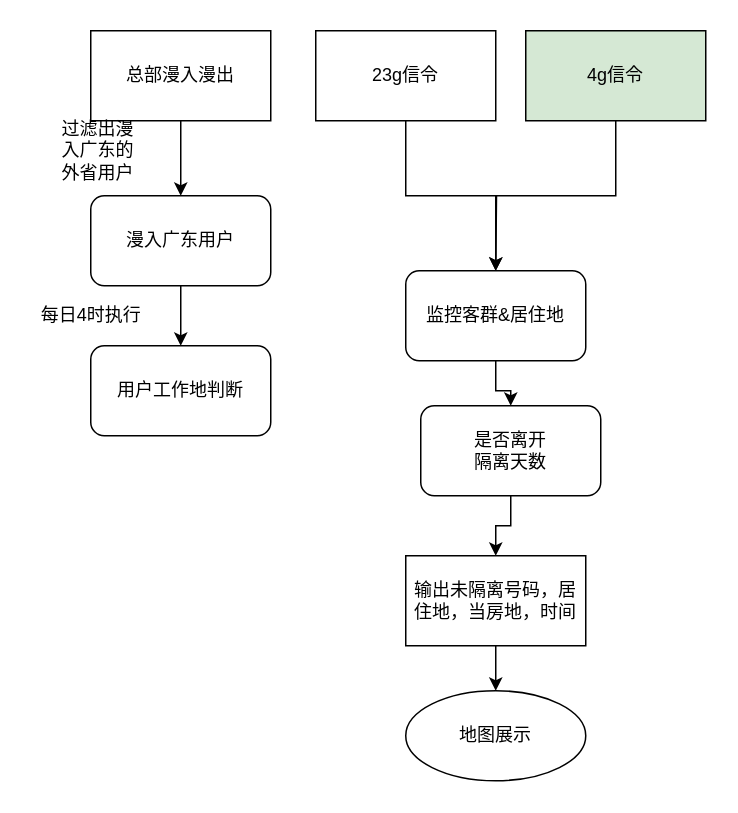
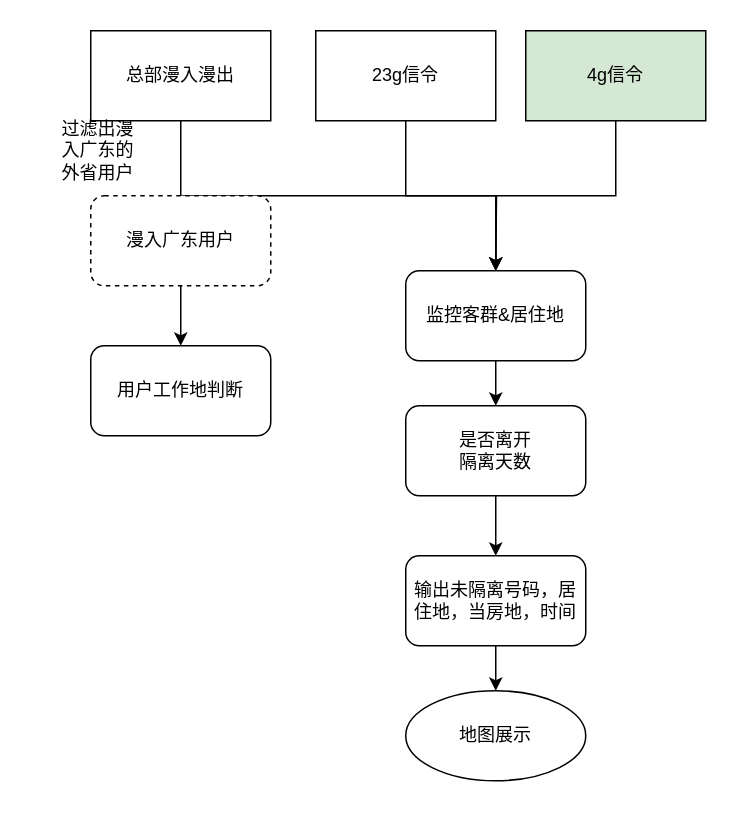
- <mxCell id="2" style="edgeStyle=orthogonalEdgeStyle;rounded=0;orthogonalLoop=1;jettySize=auto;html=1;exitX=0.5;exitY=1;exitDx=0;exitDy=0;entryX=0.5;entryY=0;entryDx=0;entryDy=0;" edge="1" parent="1" source="3" target="9"><mxGeometry relative="1" as="geometry" /></mxCell>
+ <mxCell id="2" style="edgeStyle=orthogonalEdgeStyle;rounded=0;orthogonalLoop=1;jettySize=auto;html=1;exitX=0.5;exitY=1;exitDx=0;exitDy=0;" edge="1" parent="1" source="3" target="14"><mxGeometry relative="1" as="geometry" /></mxCell>
- <mxCell id="9" value="漫入广东用户" style="rounded=1;whiteSpace=wrap;html=1;" vertex="1" parent="1"><mxGeometry x="60" y="130" width="120" height="60" as="geometry" /></mxCell>
+ <mxCell id="9" value="漫入广东用户" style="rounded=1;whiteSpace=wrap;html=1;dashed=1;" vertex="1" parent="1"><mxGeometry x="60" y="130" width="120" height="60" as="geometry" /></mxCell>
- <mxCell id="12" value="每日4时执行" style="text;html=1;align=center;verticalAlign=middle;resizable=0;points=[];autosize=1;" vertex="1" parent="1"><mxGeometry x="20" y="200" width="80" height="20" as="geometry" /></mxCell>
- <mxCell id="16" value="是否离开&lt;br&gt;隔离天数" style="rounded=1;whiteSpace=wrap;html=1;" vertex="1" parent="1"><mxGeometry x="280" y="270" width="120" height="60" as="geometry" /></mxCell>
+ <mxCell id="16" value="是否离开&lt;br&gt;隔离天数" style="rounded=1;whiteSpace=wrap;html=1;" vertex="1" parent="1"><mxGeometry x="270" y="270" width="120" height="60" as="geometry" /></mxCell>
- <mxCell id="18" value="输出未隔离号码，居住地，当房地，时间" style="rounded=0;whiteSpace=wrap;html=1;" vertex="1" parent="1"><mxGeometry x="270" y="370" width="120" height="60" as="geometry" /></mxCell>
+ <mxCell id="18" value="输出未隔离号码，居住地，当房地，时间" style="whiteSpace=wrap;html=1;rounded=1;" vertex="1" parent="1"><mxGeometry x="270" y="370" width="120" height="60" as="geometry" /></mxCell>
